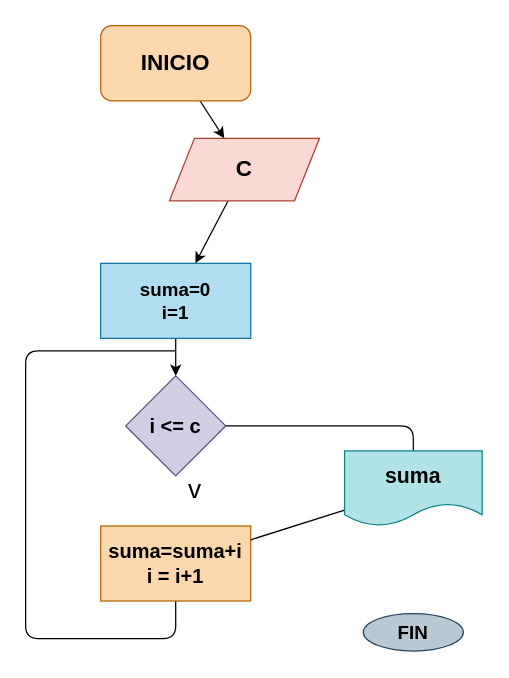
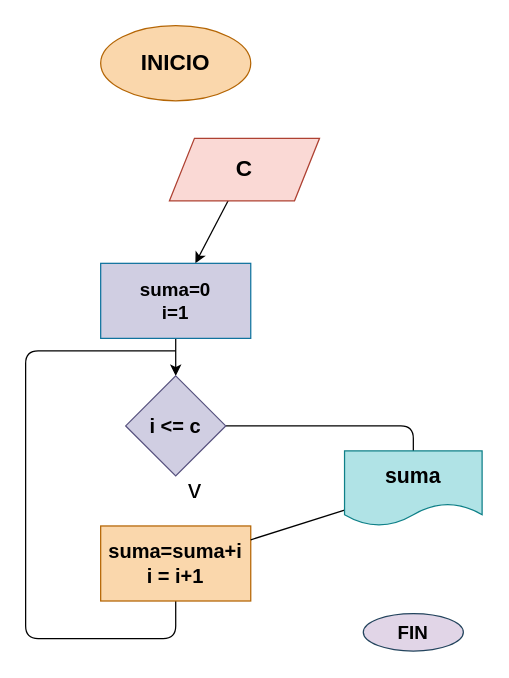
- <mxCell id="3" value="&lt;b&gt;&lt;font color=&quot;#000000&quot; style=&quot;font-size: 18px;&quot;&gt;INICIO&lt;/font&gt;&lt;/b&gt;" style="whiteSpace=wrap;html=1;fillColor=#fad7ac;strokeColor=#b46504;rounded=1;" vertex="1" parent="1"><mxGeometry x="80" y="20" width="120" height="60" as="geometry" /></mxCell>
+ <mxCell id="3" value="&lt;b&gt;&lt;font color=&quot;#000000&quot; style=&quot;font-size: 18px;&quot;&gt;INICIO&lt;/font&gt;&lt;/b&gt;" style="ellipse;whiteSpace=wrap;html=1;fillColor=#fad7ac;strokeColor=#b46504;" vertex="1" parent="1"><mxGeometry x="80" y="20" width="120" height="60" as="geometry" /></mxCell>
- <mxCell id="2" value="" style="edgeStyle=none;html=1;" edge="1" parent="1" source="3" target="5"><mxGeometry relative="1" as="geometry" /></mxCell>
- <mxCell id="7" value="&lt;b style=&quot;font-size: 15px;&quot;&gt;&lt;font color=&quot;#000000&quot;&gt;suma=0&lt;br&gt;i=1&lt;/font&gt;&lt;/b&gt;" style="whiteSpace=wrap;html=1;fillColor=#b1ddf0;strokeColor=#10739e;" vertex="1" parent="1"><mxGeometry x="80" y="210" width="120" height="60" as="geometry" /></mxCell>
+ <mxCell id="7" value="&lt;b style=&quot;font-size: 15px;&quot;&gt;&lt;font color=&quot;#000000&quot;&gt;suma=0&lt;br&gt;i=1&lt;/font&gt;&lt;/b&gt;" style="whiteSpace=wrap;html=1;fillColor=#d0cee2;strokeColor=#10739e;" vertex="1" parent="1"><mxGeometry x="80" y="210" width="120" height="60" as="geometry" /></mxCell>
- <mxCell id="15" value="&lt;font color=&quot;#000000&quot; style=&quot;font-size: 15px;&quot;&gt;&lt;b&gt;FIN&lt;/b&gt;&lt;/font&gt;" style="ellipse;whiteSpace=wrap;html=1;fillColor=#bac8d3;strokeColor=#23445d;" vertex="1" parent="1"><mxGeometry x="290" y="490" width="80" height="30" as="geometry" /></mxCell>
+ <mxCell id="15" value="&lt;font color=&quot;#000000&quot; style=&quot;font-size: 15px;&quot;&gt;&lt;b&gt;FIN&lt;/b&gt;&lt;/font&gt;" style="ellipse;whiteSpace=wrap;html=1;fillColor=#e1d5e7;strokeColor=#23445d;" vertex="1" parent="1"><mxGeometry x="290" y="490" width="80" height="30" as="geometry" /></mxCell>
